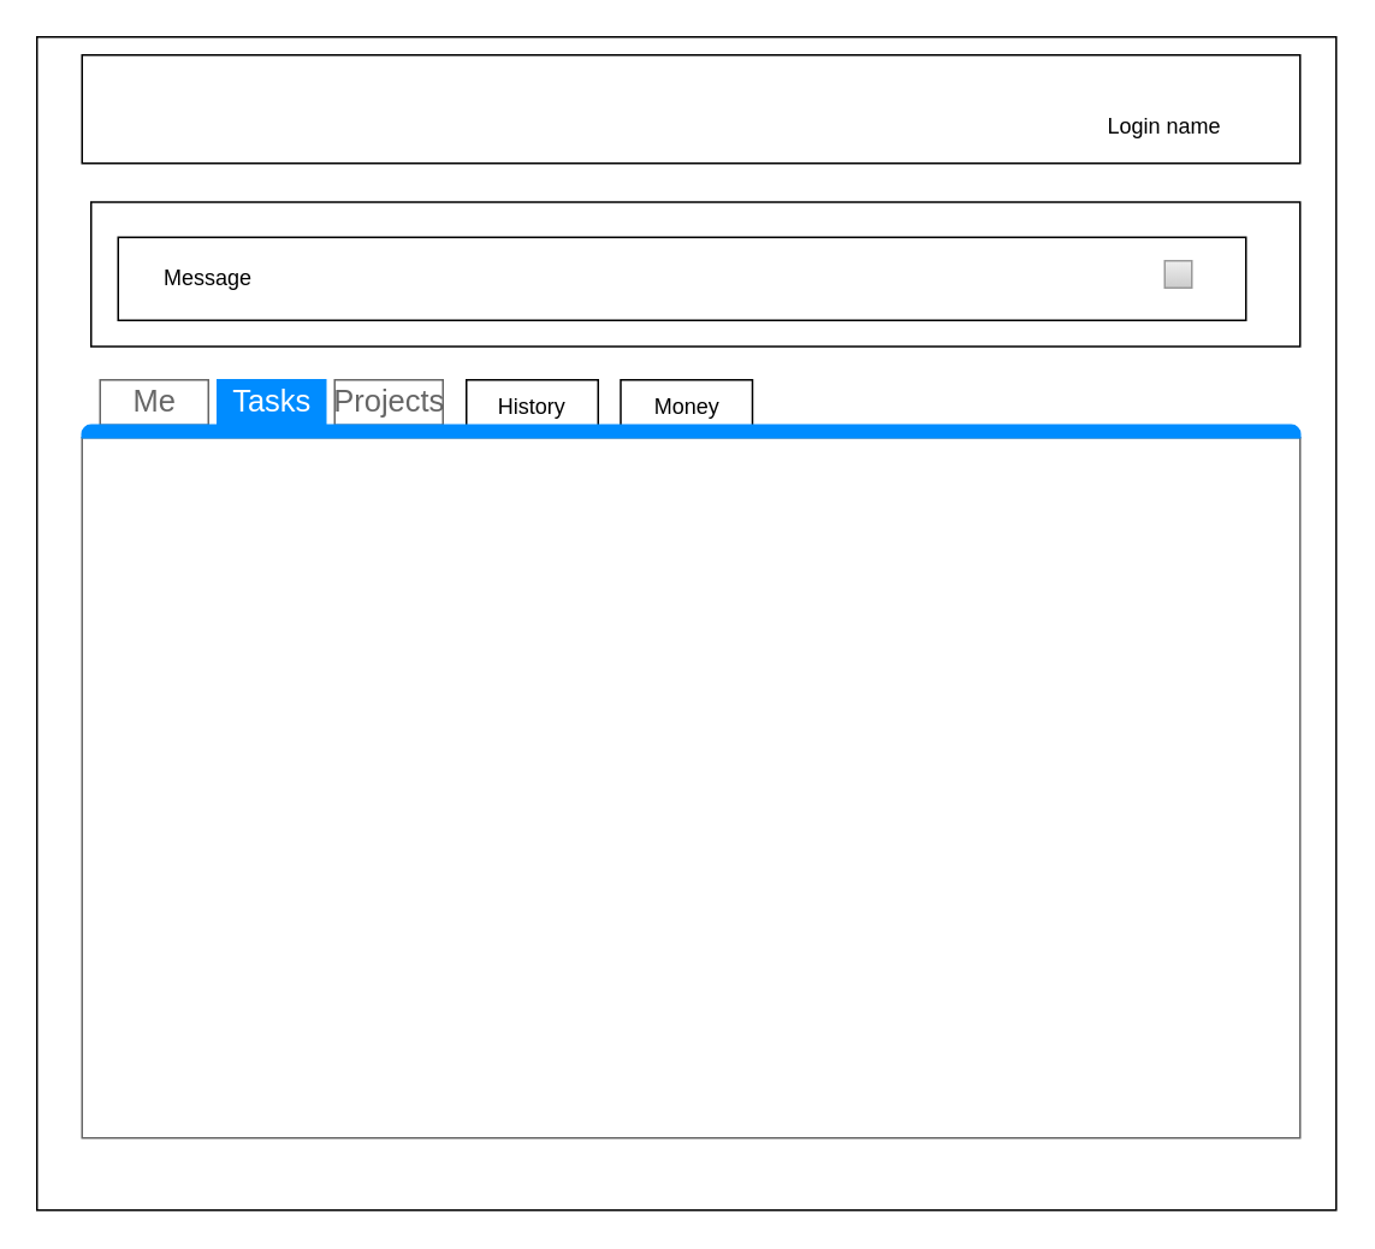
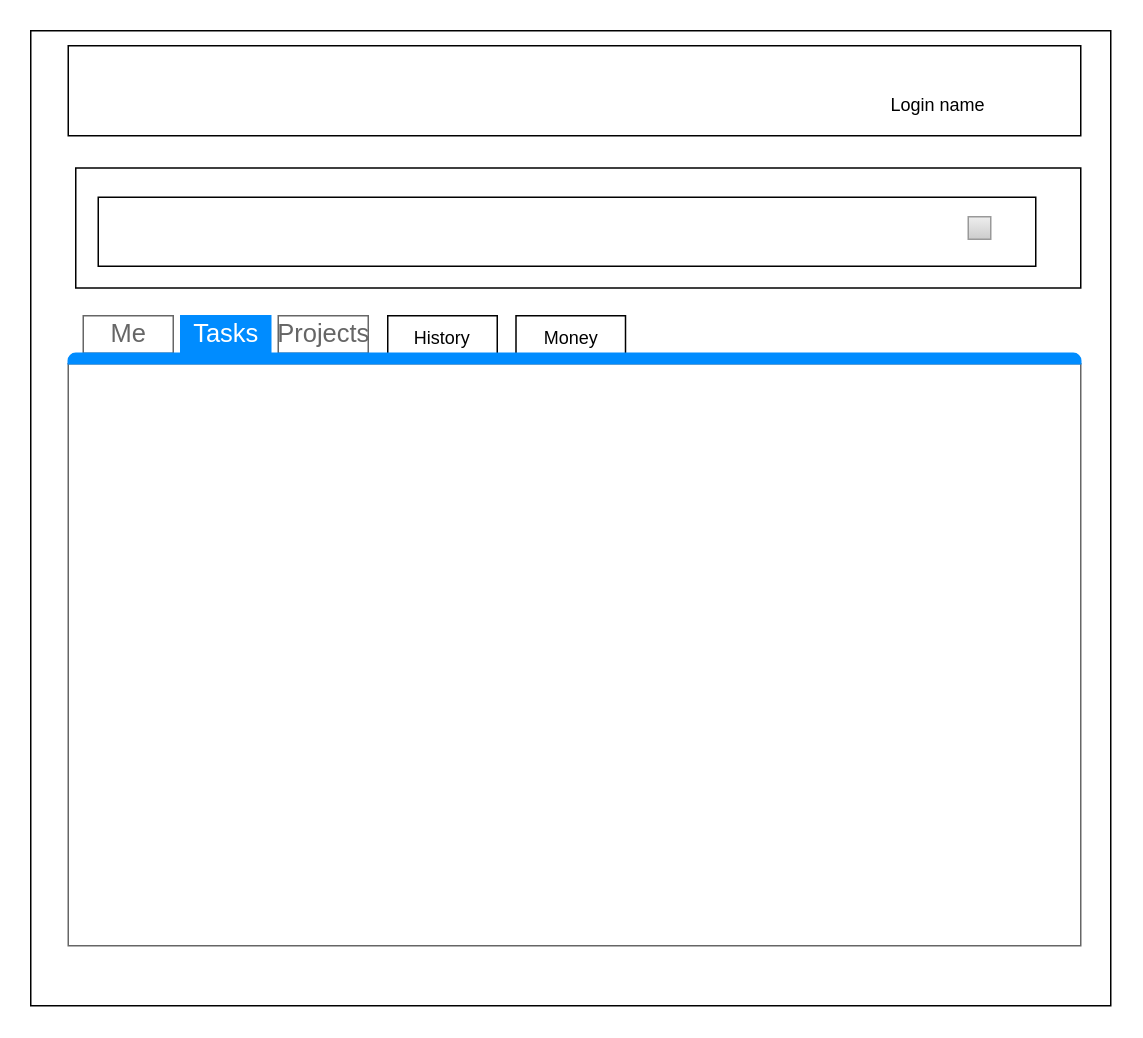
- <mxCell id="15" value="Login name" style="text;html=1;strokeColor=none;fillColor=none;align=center;verticalAlign=middle;whiteSpace=wrap;rounded=0;" vertex="1" parent="1"><mxGeometry x="585" y="60" width="120" height="20" as="geometry" /></mxCell>
+ <mxCell id="15" value="Login name" style="text;html=1;strokeColor=none;fillColor=none;align=center;verticalAlign=middle;whiteSpace=wrap;rounded=0;" vertex="1" parent="1"><mxGeometry x="565" y="60" width="120" height="20" as="geometry" /></mxCell>
- <mxCell id="7" value="Message" style="text;html=1;strokeColor=none;fillColor=none;align=center;verticalAlign=middle;whiteSpace=wrap;rounded=0;" vertex="1" parent="1"><mxGeometry x="95" y="144" width="40" height="20" as="geometry" /></mxCell>
